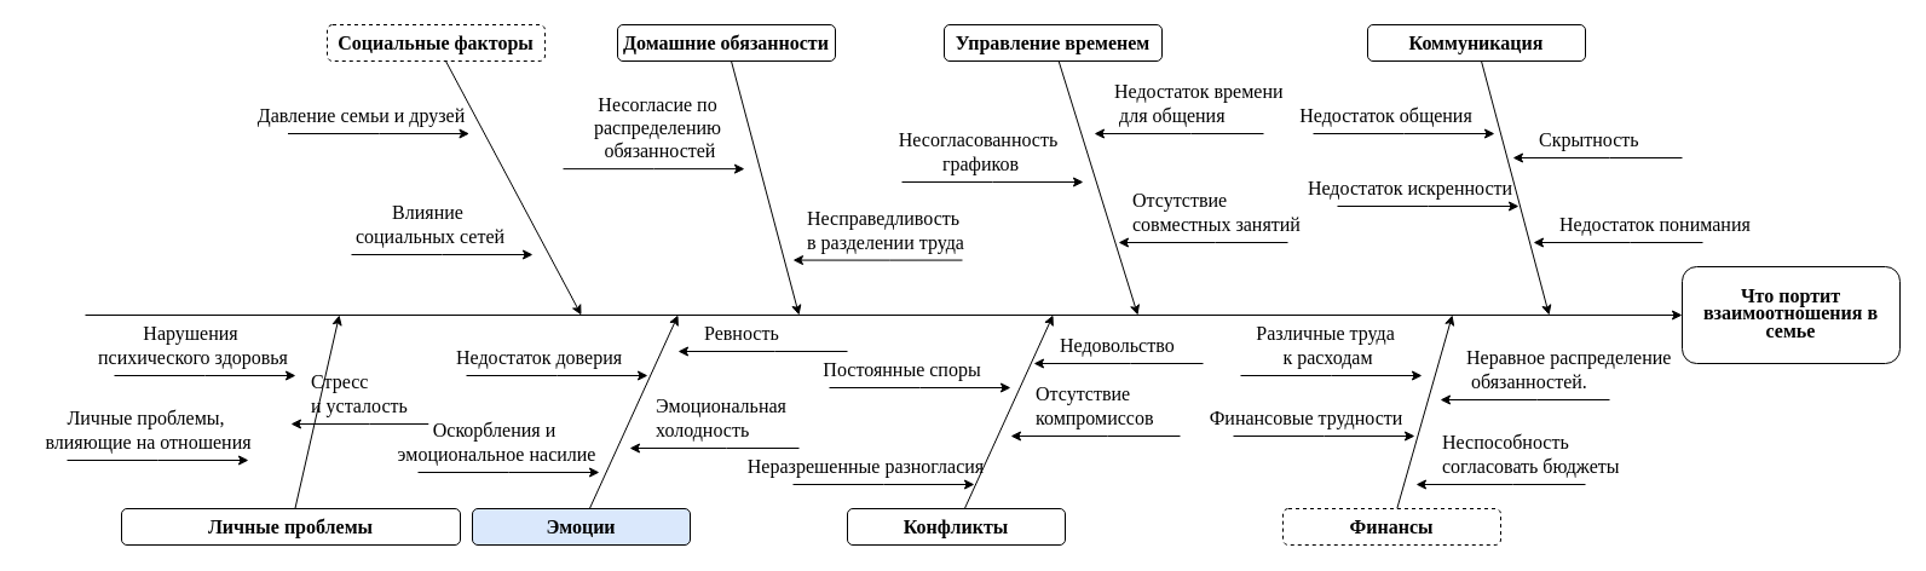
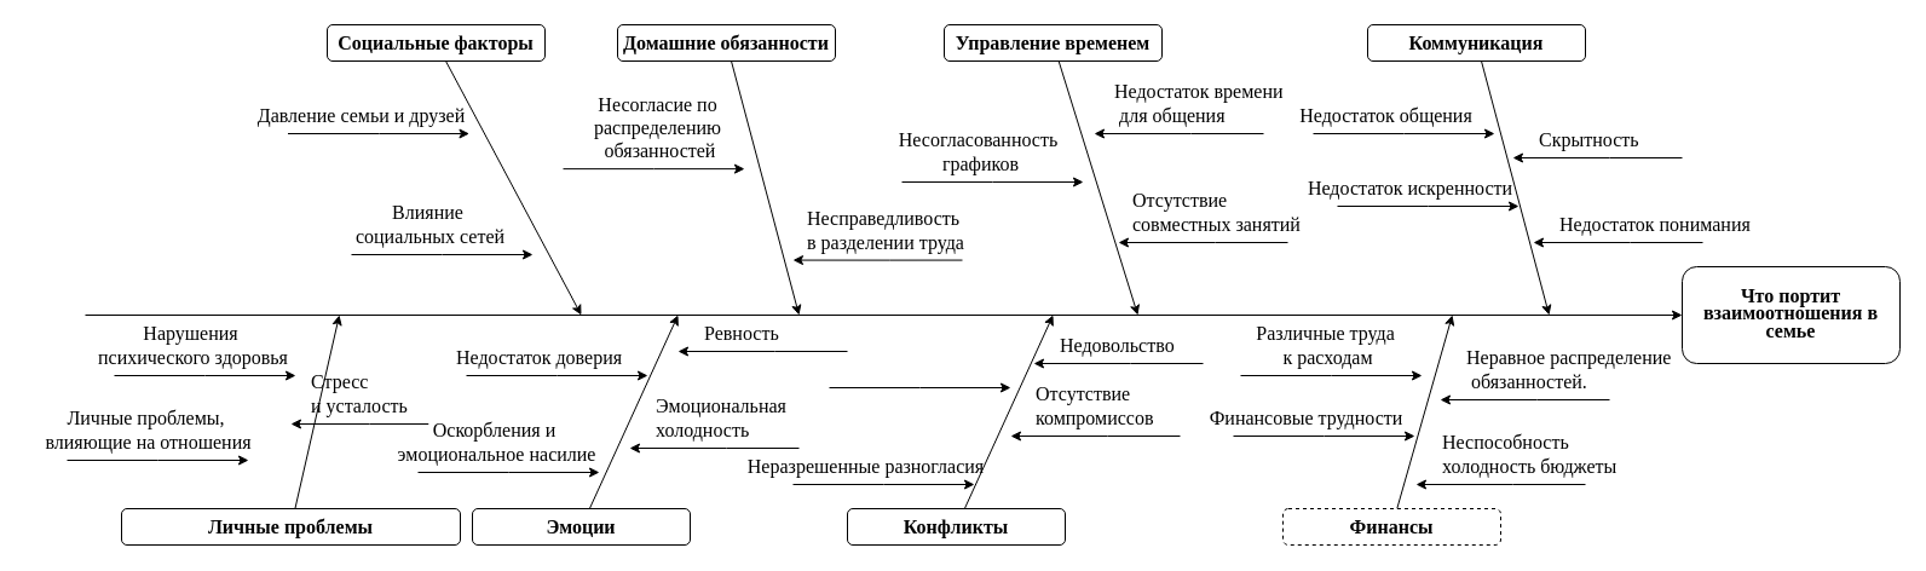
- <mxCell id="15" value="&lt;font face=&quot;Times New Roman&quot;&gt;&lt;span style=&quot;font-size: 16px;&quot;&gt;&lt;b&gt;Социальные факторы&lt;/b&gt;&lt;/span&gt;&lt;/font&gt;" style="rounded=1;whiteSpace=wrap;html=1;dashed=1;" vertex="1" parent="1"><mxGeometry x="270" y="20" width="180" height="30" as="geometry" /></mxCell>
+ <mxCell id="15" value="&lt;font face=&quot;Times New Roman&quot;&gt;&lt;span style=&quot;font-size: 16px;&quot;&gt;&lt;b&gt;Социальные факторы&lt;/b&gt;&lt;/span&gt;&lt;/font&gt;" style="rounded=1;whiteSpace=wrap;html=1;" vertex="1" parent="1"><mxGeometry x="270" y="20" width="180" height="30" as="geometry" /></mxCell>
- <mxCell id="60" value="&lt;font face=&quot;Times New Roman&quot;&gt;&lt;span style=&quot;font-size: 16px;&quot;&gt;Постоянные споры&lt;/span&gt;&lt;/font&gt;" style="text;html=1;align=center;verticalAlign=middle;resizable=0;points=[];autosize=1;strokeColor=none;fillColor=none;container=0;" vertex="1" parent="59"><mxGeometry x="10" width="150" height="30" as="geometry" /></mxCell>
- <mxCell id="43" value="&lt;font face=&quot;Times New Roman&quot;&gt;&lt;span style=&quot;font-size: 16px;&quot;&gt;Неспособность&amp;nbsp;&lt;/span&gt;&lt;/font&gt;&lt;div&gt;&lt;font face=&quot;Times New Roman&quot;&gt;&lt;span style=&quot;font-size: 16px;&quot;&gt;согласовать бюджеты&lt;/span&gt;&lt;/font&gt;&lt;/div&gt;" style="text;html=1;align=left;verticalAlign=middle;resizable=0;points=[];autosize=1;strokeColor=none;fillColor=none;container=0;" vertex="1" parent="1"><mxGeometry x="1190" y="350" width="170" height="50" as="geometry" /></mxCell>
+ <mxCell id="43" value="&lt;font face=&quot;Times New Roman&quot;&gt;&lt;span style=&quot;font-size: 16px;&quot;&gt;Неспособность&amp;nbsp;&lt;/span&gt;&lt;/font&gt;&lt;div&gt;&lt;font face=&quot;Times New Roman&quot;&gt;&lt;span style=&quot;font-size: 16px;&quot;&gt;холодность бюджеты&lt;/span&gt;&lt;/font&gt;&lt;/div&gt;" style="text;html=1;align=left;verticalAlign=middle;resizable=0;points=[];autosize=1;strokeColor=none;fillColor=none;container=0;" vertex="1" parent="1"><mxGeometry x="1190" y="350" width="170" height="50" as="geometry" /></mxCell>
- <mxCell id="11" value="&lt;font face=&quot;Times New Roman&quot;&gt;&lt;span style=&quot;font-size: 16px;&quot;&gt;&lt;b&gt;Эмоции&lt;/b&gt;&lt;/span&gt;&lt;/font&gt;" style="rounded=1;whiteSpace=wrap;html=1;fillColor=#dae8fc;" vertex="1" parent="1"><mxGeometry x="390" y="420" width="180" height="30" as="geometry" /></mxCell>
+ <mxCell id="11" value="&lt;font face=&quot;Times New Roman&quot;&gt;&lt;span style=&quot;font-size: 16px;&quot;&gt;&lt;b&gt;Эмоции&lt;/b&gt;&lt;/span&gt;&lt;/font&gt;" style="rounded=1;whiteSpace=wrap;html=1;" vertex="1" parent="1"><mxGeometry x="390" y="420" width="180" height="30" as="geometry" /></mxCell>
